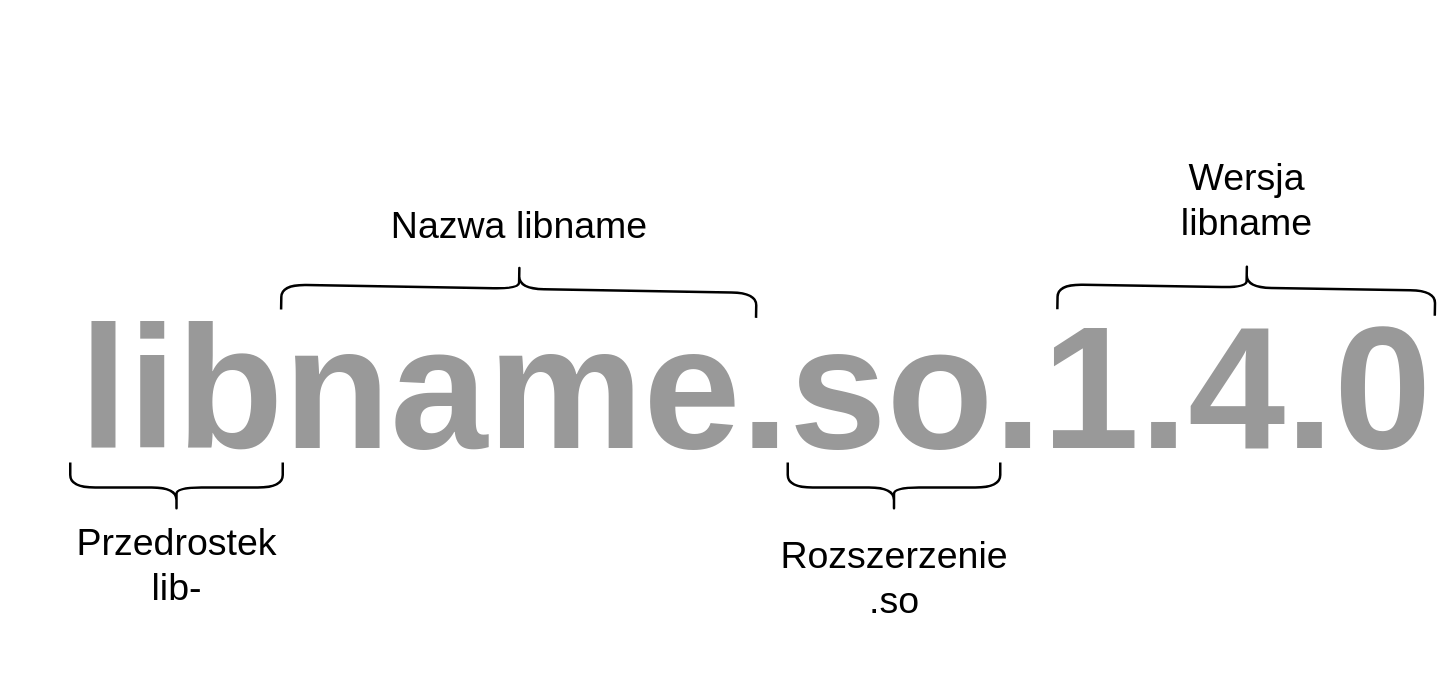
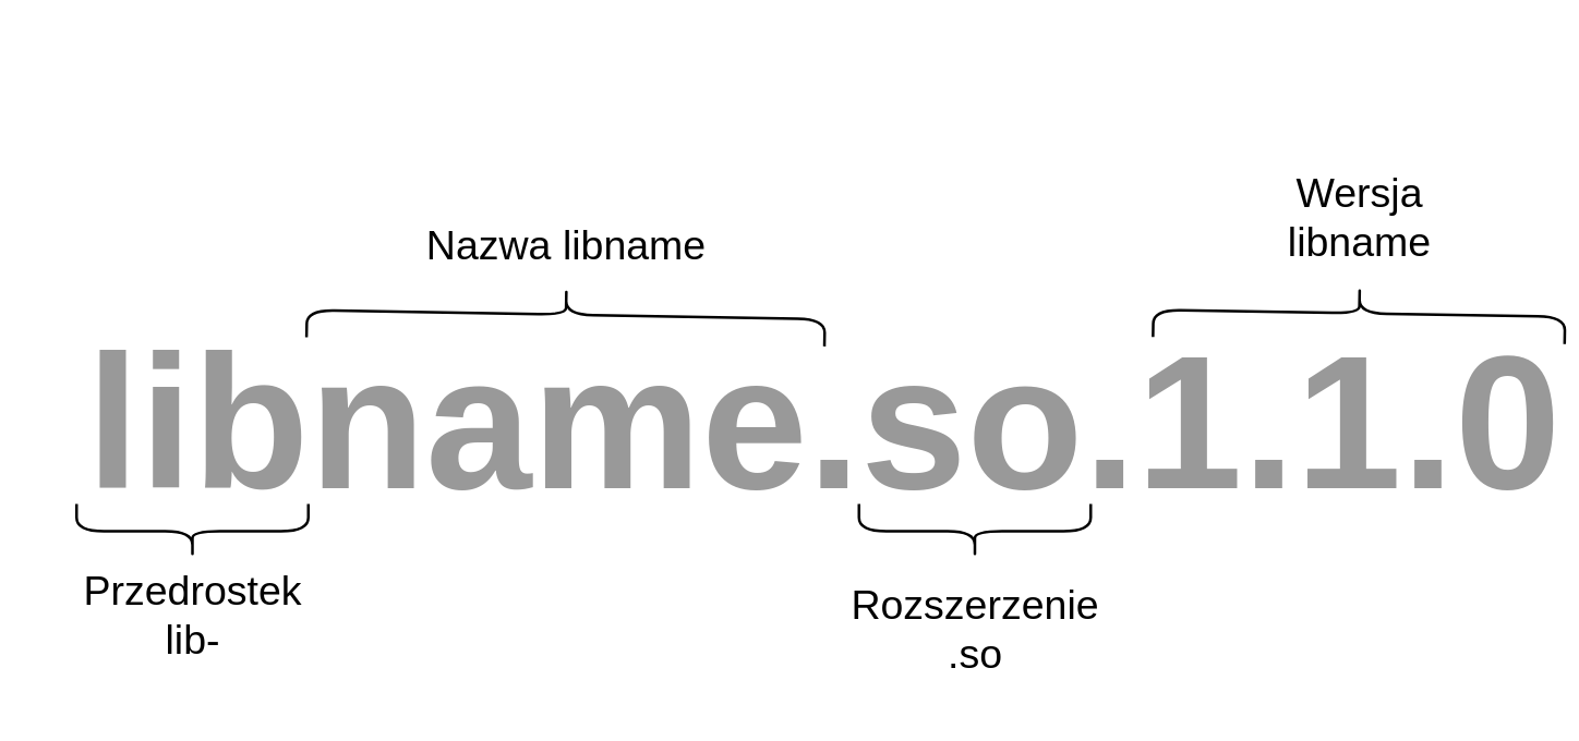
- <mxCell id="2" value="&lt;h1&gt;&lt;font color=&quot;#999999&quot; size=&quot;1&quot;&gt;&lt;b style=&quot;font-size: 70px&quot;&gt;libname.so.1.4.0&lt;/b&gt;&lt;/font&gt;&lt;/h1&gt;" style="text;html=1;strokeColor=none;fillColor=none;align=center;verticalAlign=middle;whiteSpace=wrap;rounded=0;" parent="1" vertex="1"><mxGeometry x="47" y="59" width="510" height="190" as="geometry" /></mxCell>
+ <mxCell id="2" value="&lt;h1&gt;&lt;font color=&quot;#999999&quot; size=&quot;1&quot;&gt;&lt;b style=&quot;font-size: 70px&quot;&gt;libname.so.1.1.0&lt;/b&gt;&lt;/font&gt;&lt;/h1&gt;" style="text;html=1;strokeColor=none;fillColor=none;align=center;verticalAlign=middle;whiteSpace=wrap;rounded=0;" parent="1" vertex="1"><mxGeometry x="47" y="59" width="510" height="190" as="geometry" /></mxCell>
